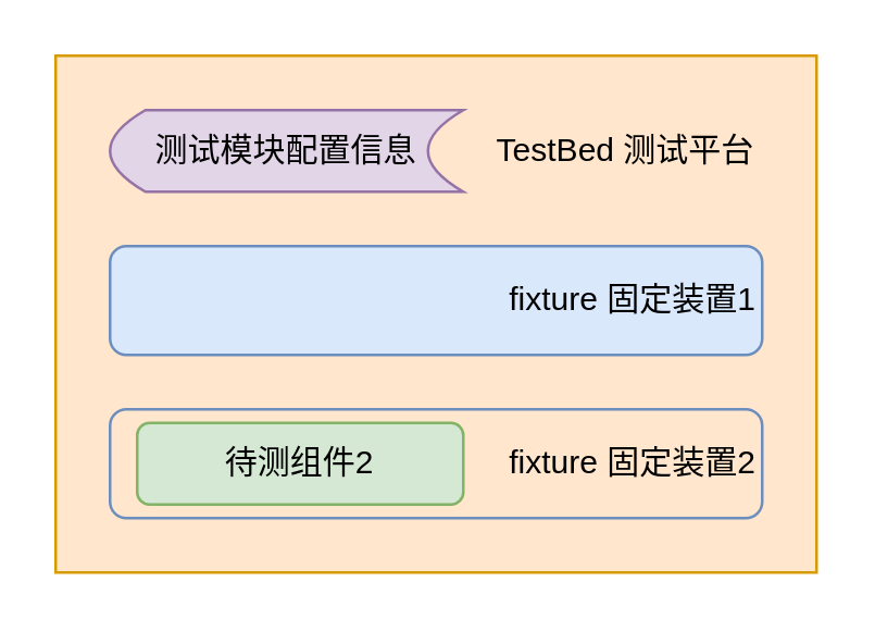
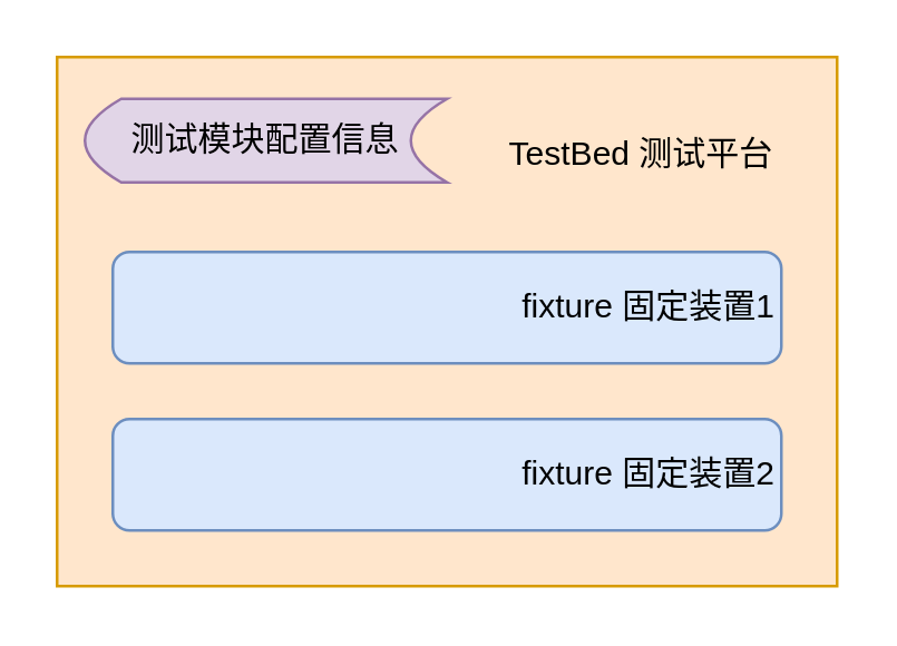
- <mxCell id="4" value="&lt;span style=&quot;white-space: normal&quot;&gt;测试模块配置信息&lt;/span&gt;" style="shape=dataStorage;whiteSpace=wrap;html=1;fillColor=#e1d5e7;strokeColor=#9673a6;" vertex="1" parent="1"><mxGeometry x="40" y="40" width="130" height="30" as="geometry" /></mxCell>
+ <mxCell id="4" value="&lt;span style=&quot;white-space: normal&quot;&gt;测试模块配置信息&lt;/span&gt;" style="shape=dataStorage;whiteSpace=wrap;html=1;fillColor=#e1d5e7;strokeColor=#9673a6;" vertex="1" parent="1"><mxGeometry x="30" y="35" width="130" height="30" as="geometry" /></mxCell>
- <mxCell id="7" value="待测组件2" style="rounded=1;whiteSpace=wrap;html=1;fillColor=#d5e8d4;strokeColor=#82b366;" vertex="1" parent="1"><mxGeometry x="50" y="155" width="120" height="30" as="geometry" /></mxCell>
- <mxCell id="6" value="&lt;span style=&quot;white-space: normal&quot;&gt;fixture 固定装置2&lt;/span&gt;" style="rounded=1;whiteSpace=wrap;html=1;fillColor=#ffe6cc;strokeColor=#6c8ebf;align=right;" vertex="1" parent="1"><mxGeometry x="40" y="150" width="240" height="40" as="geometry" /></mxCell>
+ <mxCell id="6" value="&lt;span style=&quot;white-space: normal&quot;&gt;fixture 固定装置2&lt;/span&gt;" style="rounded=1;whiteSpace=wrap;html=1;fillColor=#dae8fc;strokeColor=#6c8ebf;align=right;" vertex="1" parent="1"><mxGeometry x="40" y="150" width="240" height="40" as="geometry" /></mxCell>
